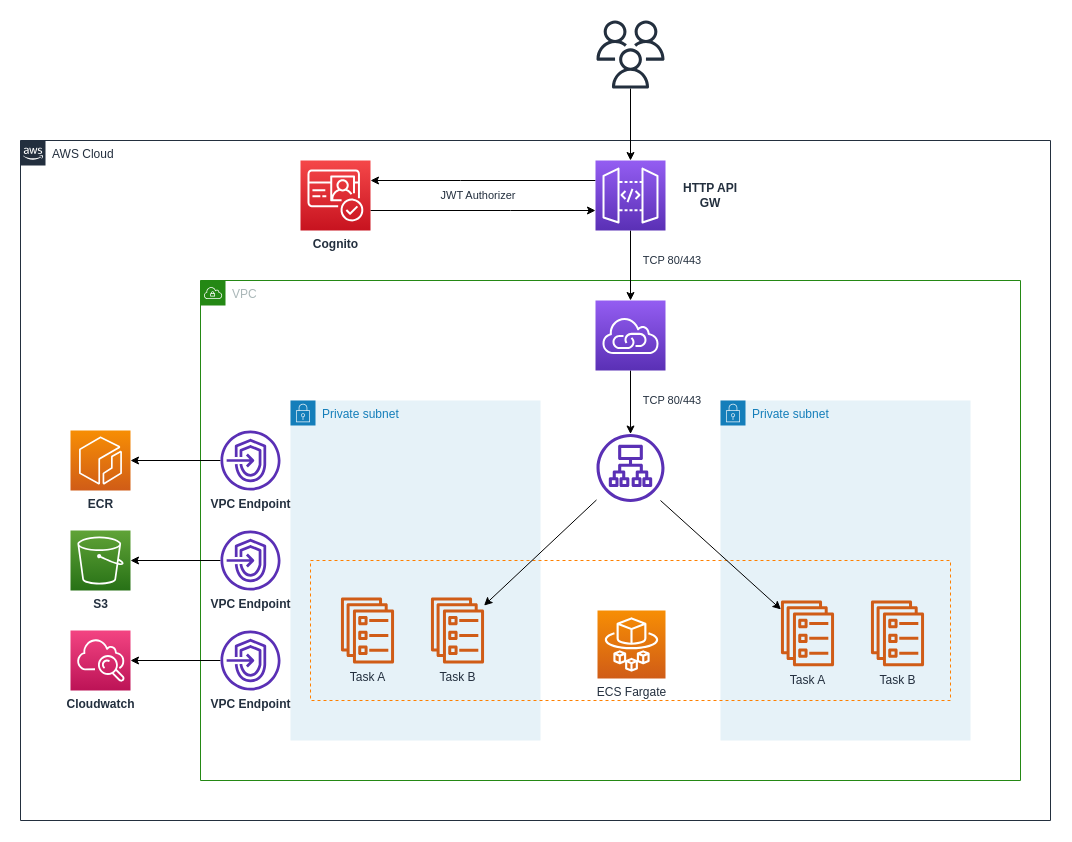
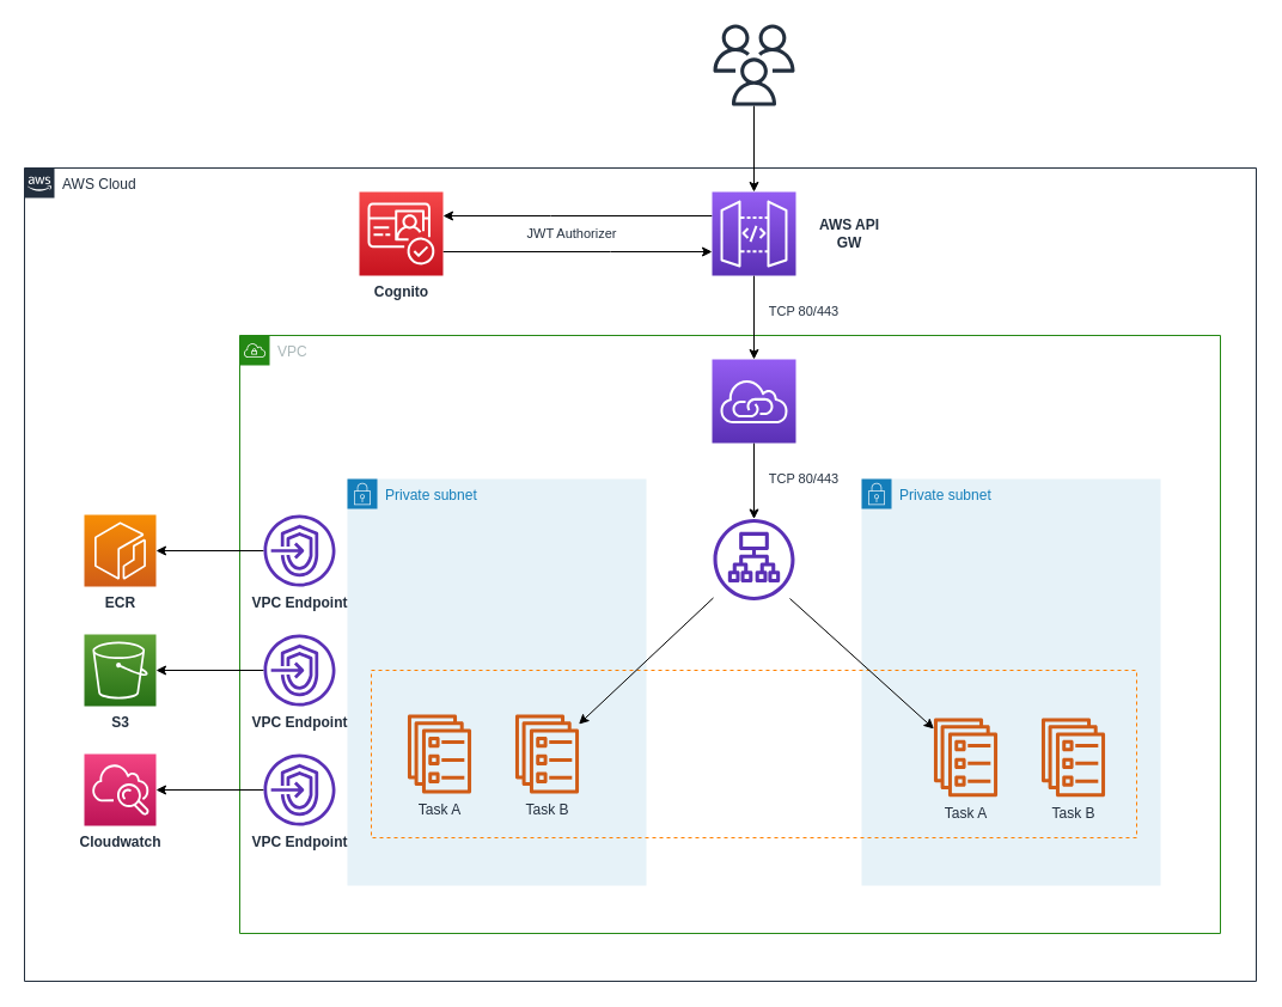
- <mxCell id="32" value="&lt;b&gt;HTTP API GW&lt;/b&gt;" style="text;html=1;strokeColor=none;fillColor=none;align=center;verticalAlign=middle;whiteSpace=wrap;rounded=0;dashed=0;fontColor=#232F3E;" vertex="1" parent="1"><mxGeometry x="680" y="185" width="60" height="20" as="geometry" /></mxCell>
+ <mxCell id="32" value="&lt;b&gt;AWS API GW&lt;/b&gt;" style="text;html=1;strokeColor=none;fillColor=none;align=center;verticalAlign=middle;whiteSpace=wrap;rounded=0;dashed=0;fontColor=#232F3E;" vertex="1" parent="1"><mxGeometry x="680" y="185" width="60" height="20" as="geometry" /></mxCell>
- <mxCell id="19" value="ECS Fargate" style="outlineConnect=0;fontColor=#232F3E;gradientColor=#F78E04;gradientDirection=north;fillColor=#D05C17;strokeColor=#ffffff;dashed=0;verticalLabelPosition=bottom;verticalAlign=top;align=center;html=1;fontSize=12;fontStyle=0;aspect=fixed;shape=mxgraph.aws4.resourceIcon;resIcon=mxgraph.aws4.fargate;" vertex="1" parent="1"><mxGeometry x="597" y="610" width="68" height="68" as="geometry" /></mxCell>
